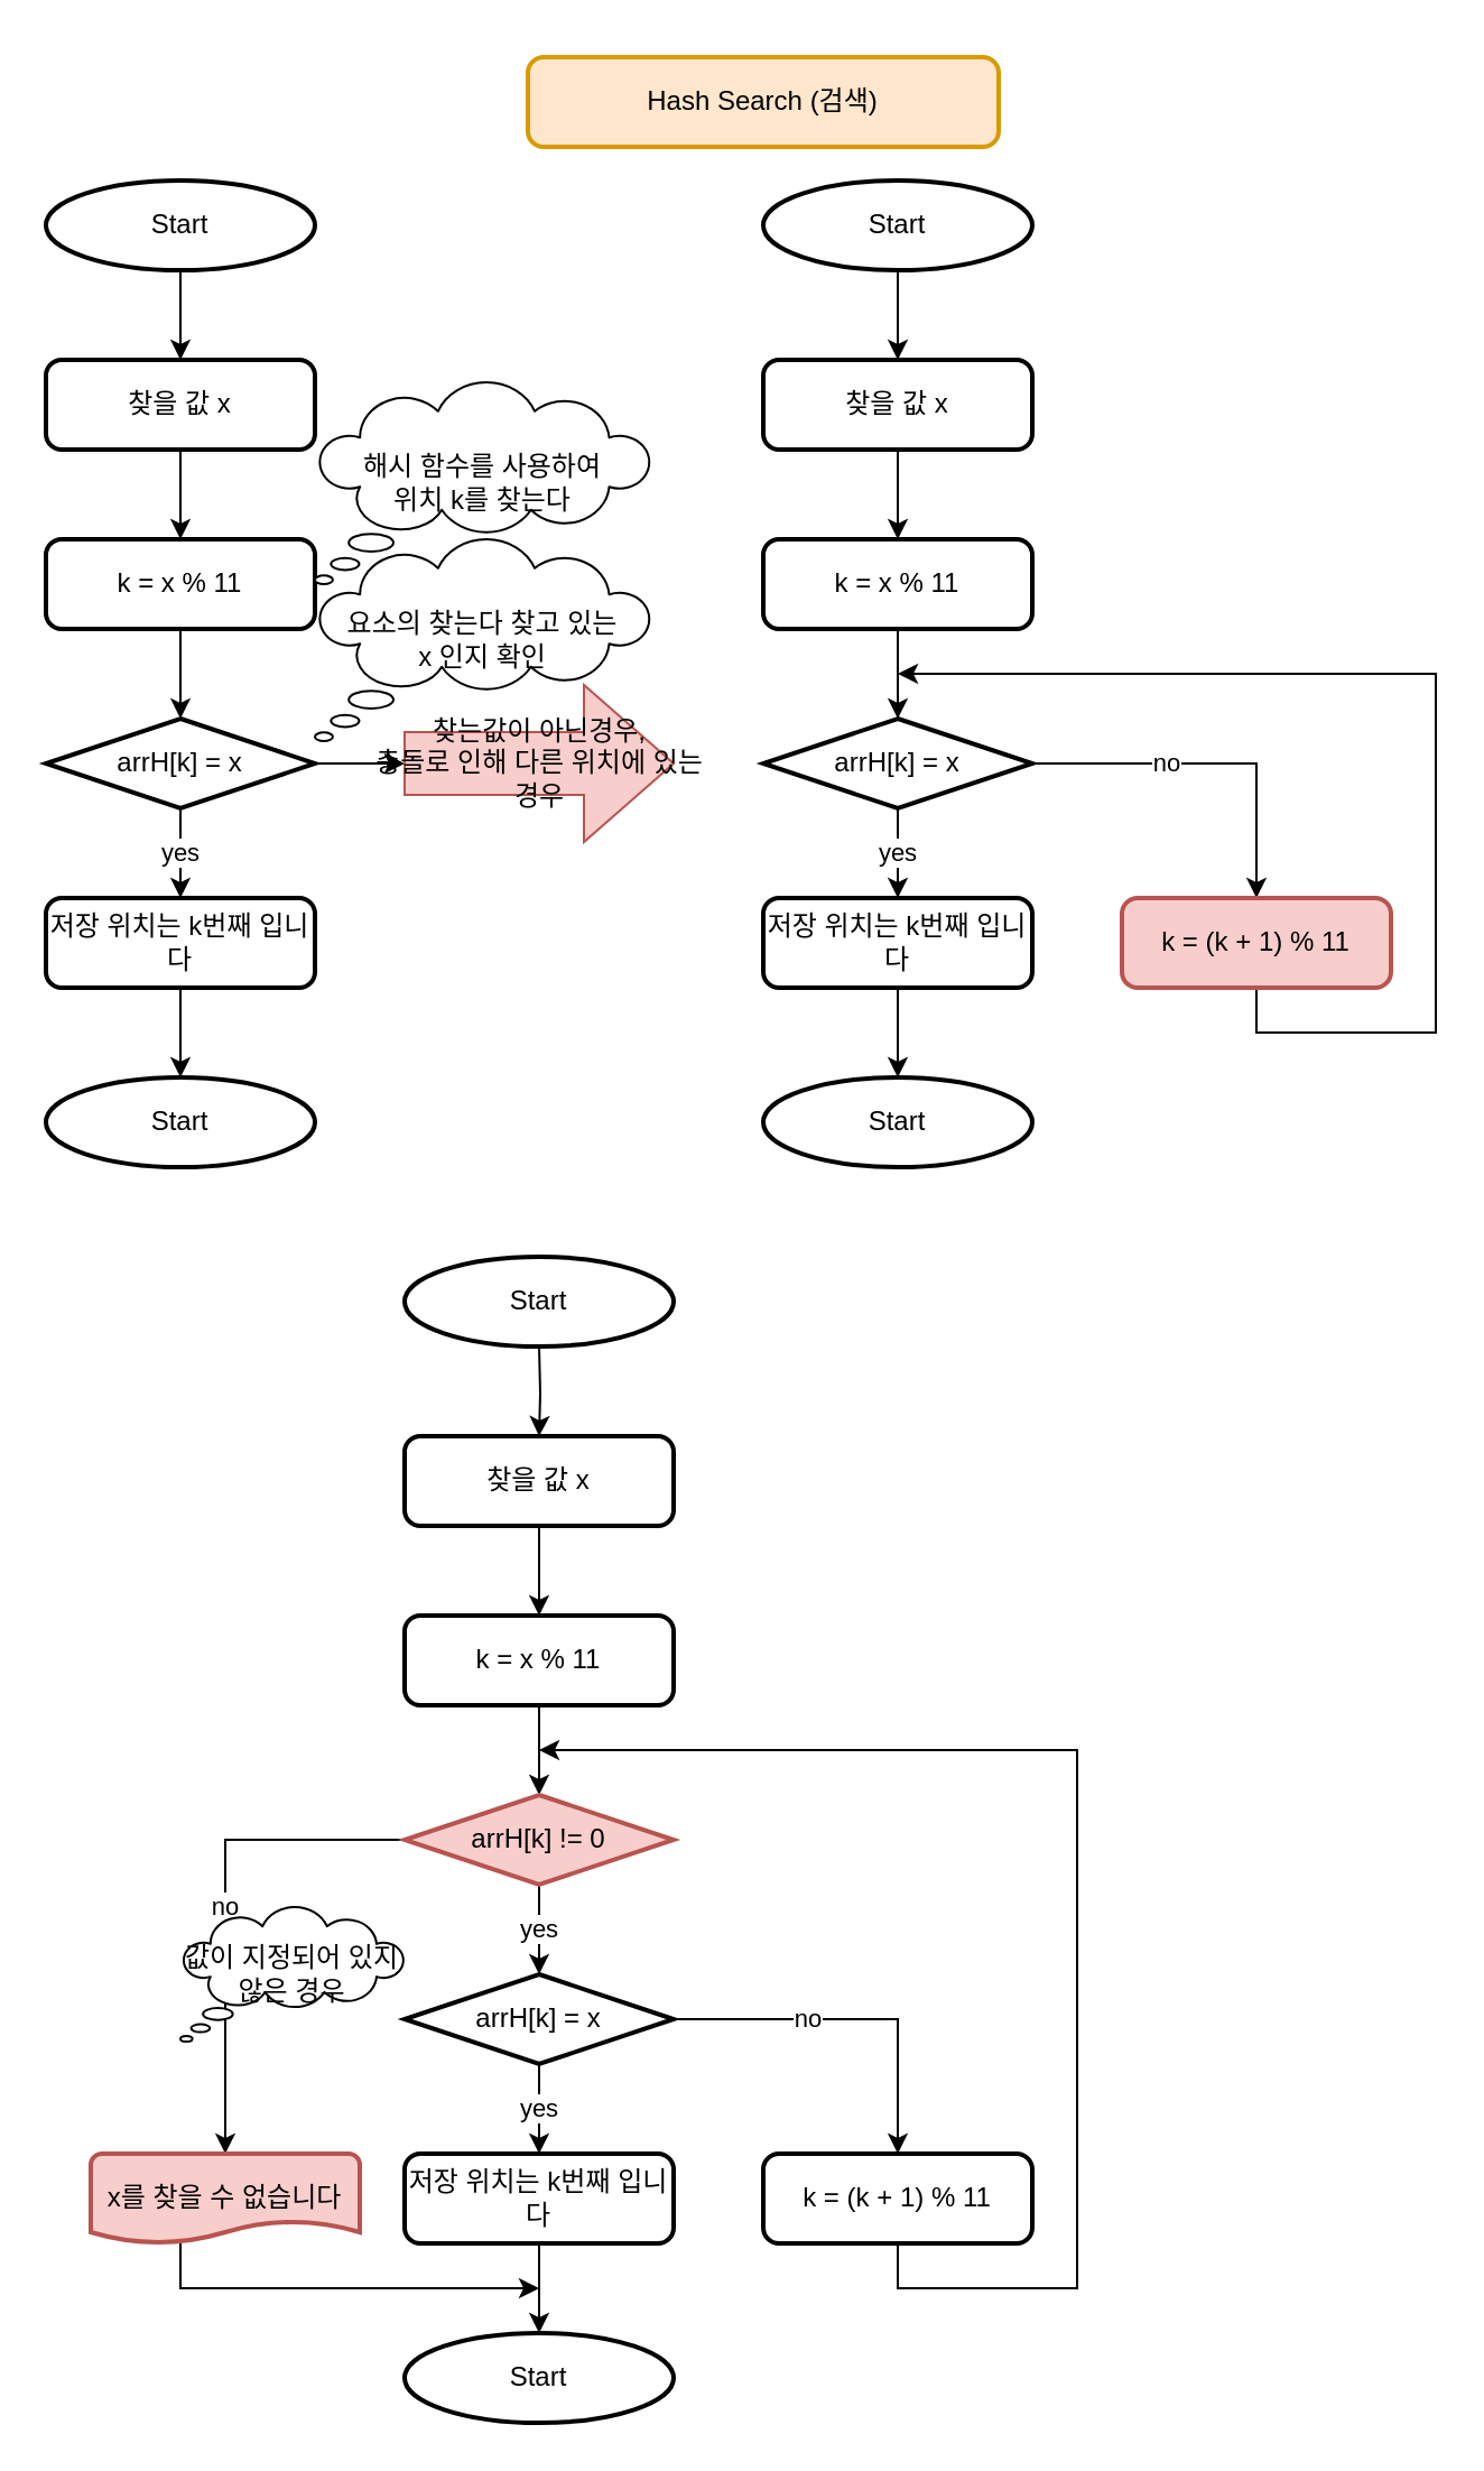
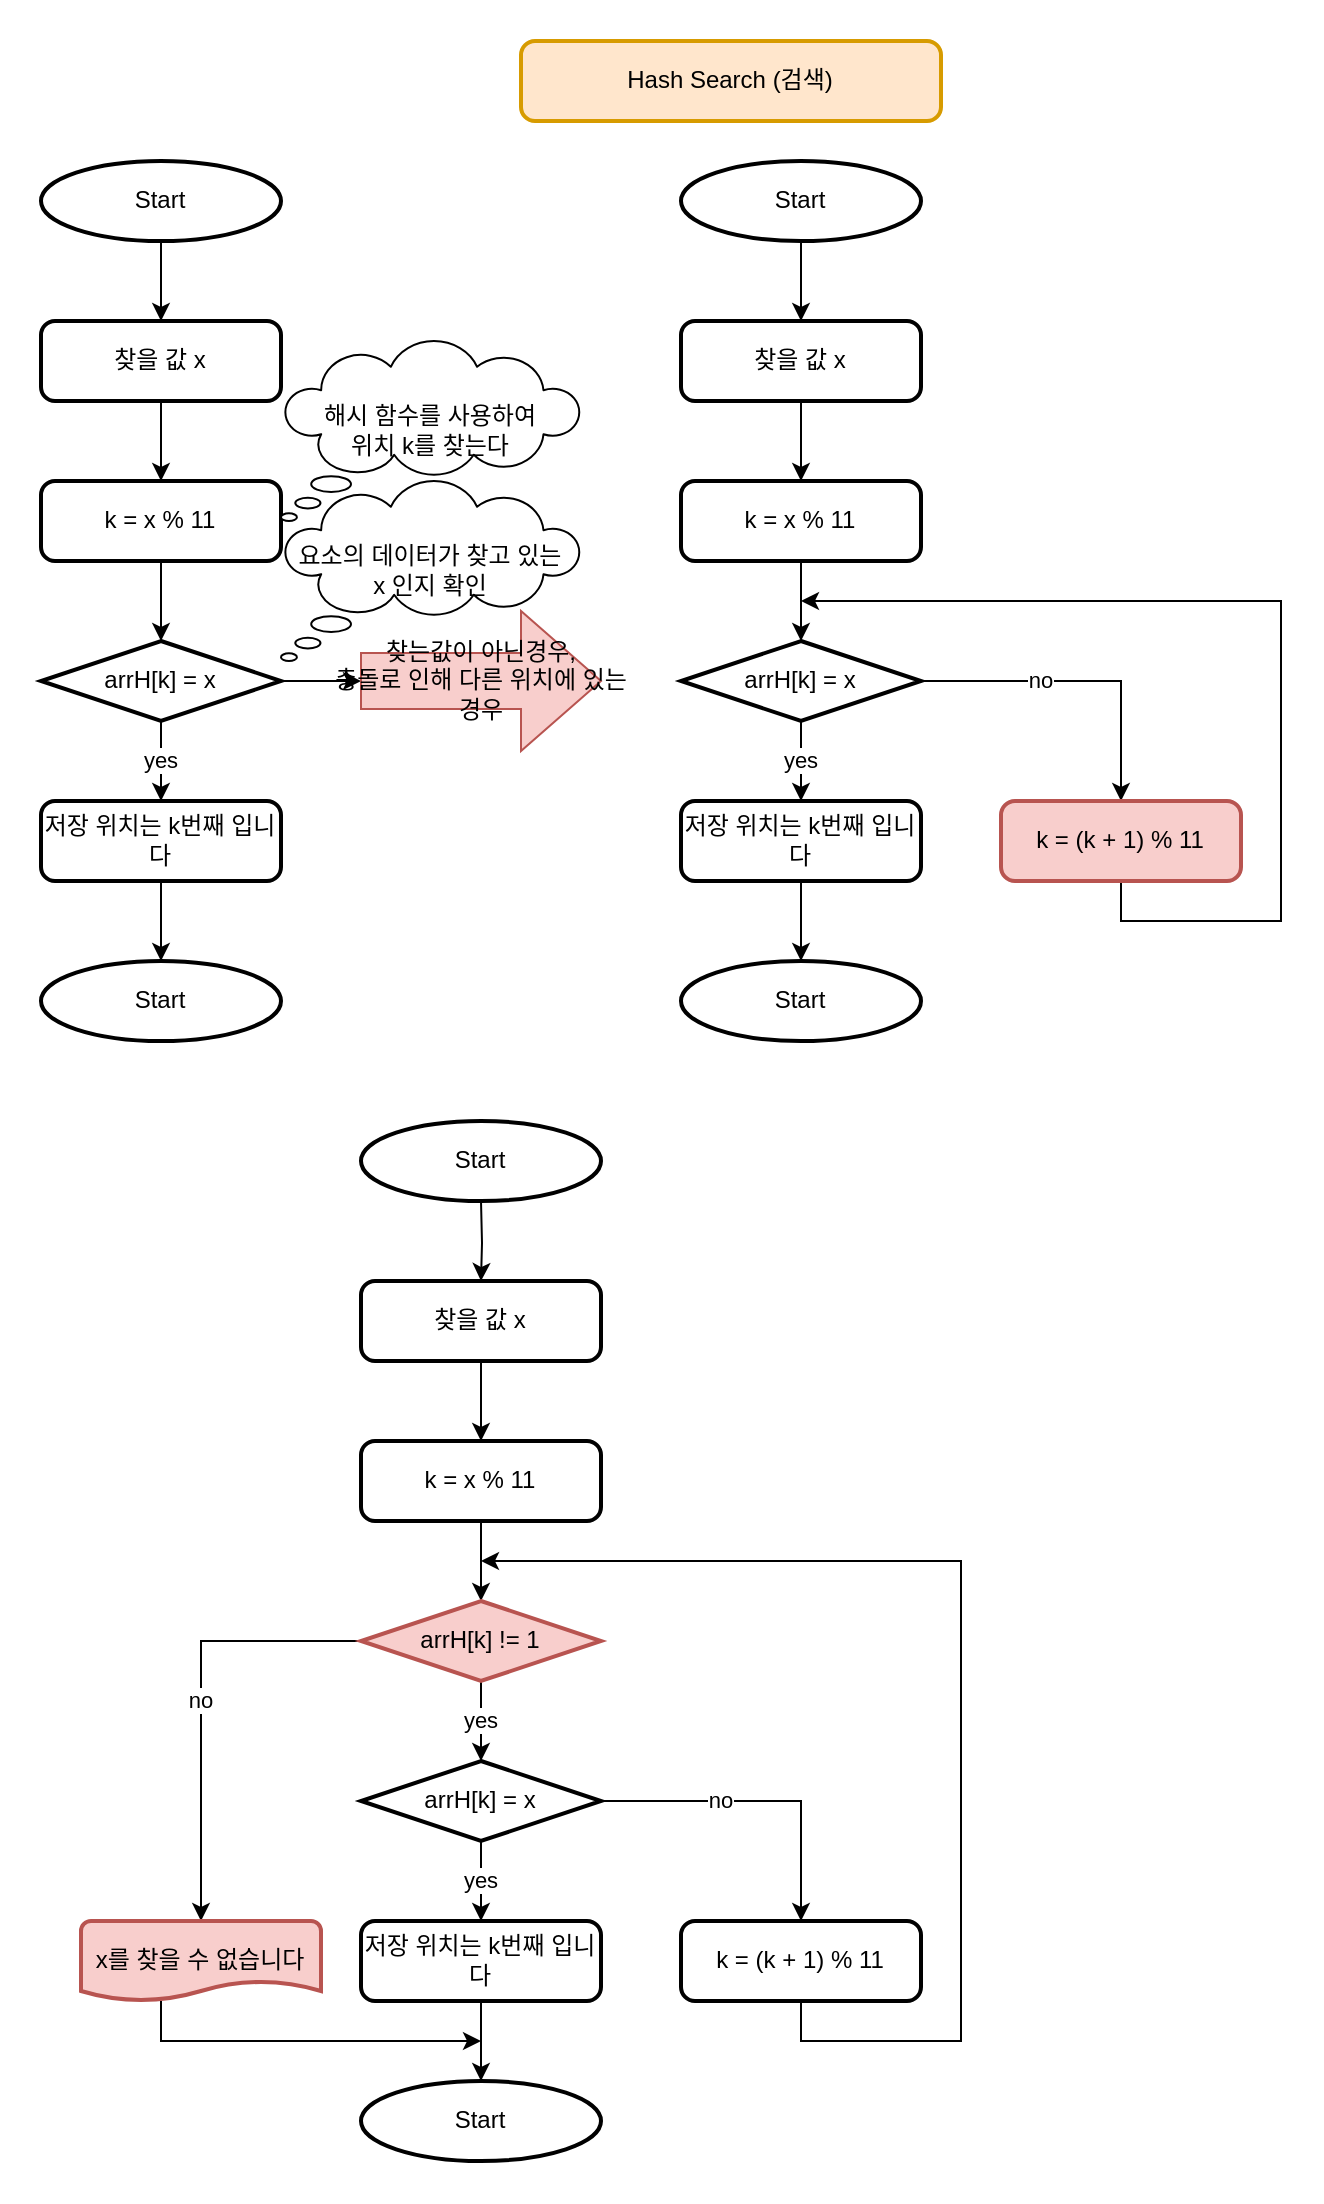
- <mxCell id="2" value="Hash Search (검색)" style="rounded=1;whiteSpace=wrap;html=1;absoluteArcSize=1;arcSize=14;strokeWidth=2;fillColor=#ffe6cc;strokeColor=#d79b00;" vertex="1" parent="1"><mxGeometry x="235" y="25" width="210" height="40" as="geometry" /></mxCell>
+ <mxCell id="2" value="Hash Search (검색)" style="rounded=1;whiteSpace=wrap;html=1;absoluteArcSize=1;arcSize=14;strokeWidth=2;fillColor=#ffe6cc;strokeColor=#d79b00;" vertex="1" parent="1"><mxGeometry x="260" y="20" width="210" height="40" as="geometry" /></mxCell>
- <mxCell id="13" value="요소의 찾는다 찾고 있는&lt;br&gt;x 인지 확인" style="whiteSpace=wrap;html=1;shape=mxgraph.basic.cloud_callout" vertex="1" parent="1"><mxGeometry x="140" y="240" width="150" height="90" as="geometry" /></mxCell>
+ <mxCell id="13" value="요소의 데이터가 찾고 있는&lt;br&gt;x 인지 확인" style="whiteSpace=wrap;html=1;shape=mxgraph.basic.cloud_callout" vertex="1" parent="1"><mxGeometry x="140" y="240" width="150" height="90" as="geometry" /></mxCell>
- <mxCell id="48" value="arrH[k] != 0" style="strokeWidth=2;html=1;shape=mxgraph.flowchart.decision;whiteSpace=wrap;fillColor=#f8cecc;strokeColor=#b85450;" vertex="1" parent="1"><mxGeometry x="180" y="800" width="120" height="40" as="geometry" /></mxCell>
+ <mxCell id="48" value="arrH[k] != 1" style="strokeWidth=2;html=1;shape=mxgraph.flowchart.decision;whiteSpace=wrap;fillColor=#f8cecc;strokeColor=#b85450;" vertex="1" parent="1"><mxGeometry x="180" y="800" width="120" height="40" as="geometry" /></mxCell>
- <mxCell id="51" value="값이 지정되어 있지 않은 경우" style="whiteSpace=wrap;html=1;shape=mxgraph.basic.cloud_callout" vertex="1" parent="1"><mxGeometry x="80" y="850" width="100" height="60" as="geometry" /></mxCell>
